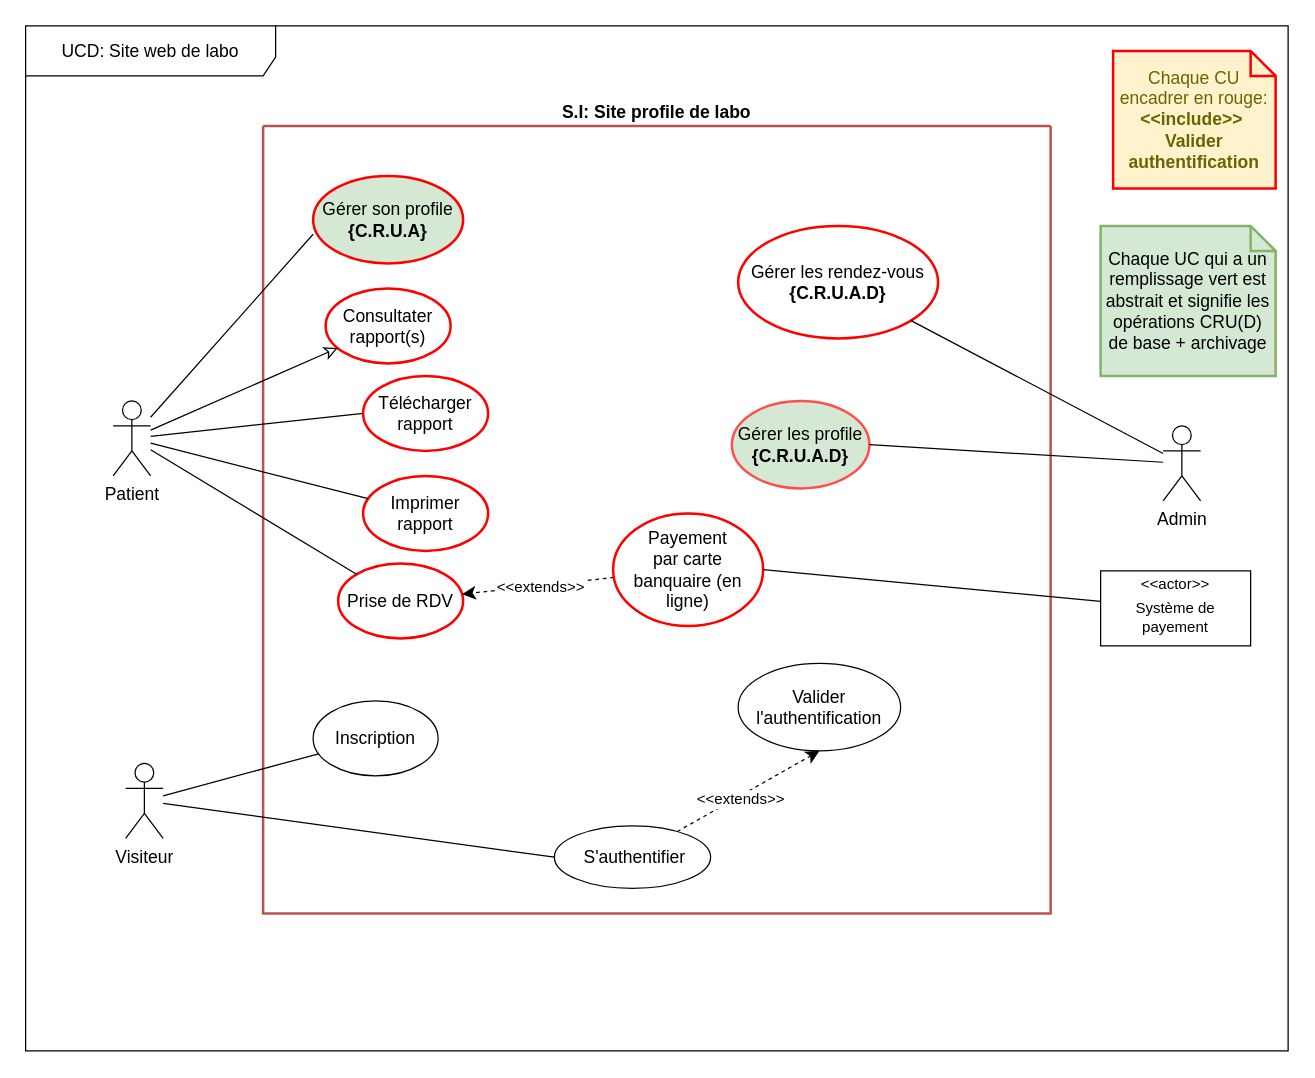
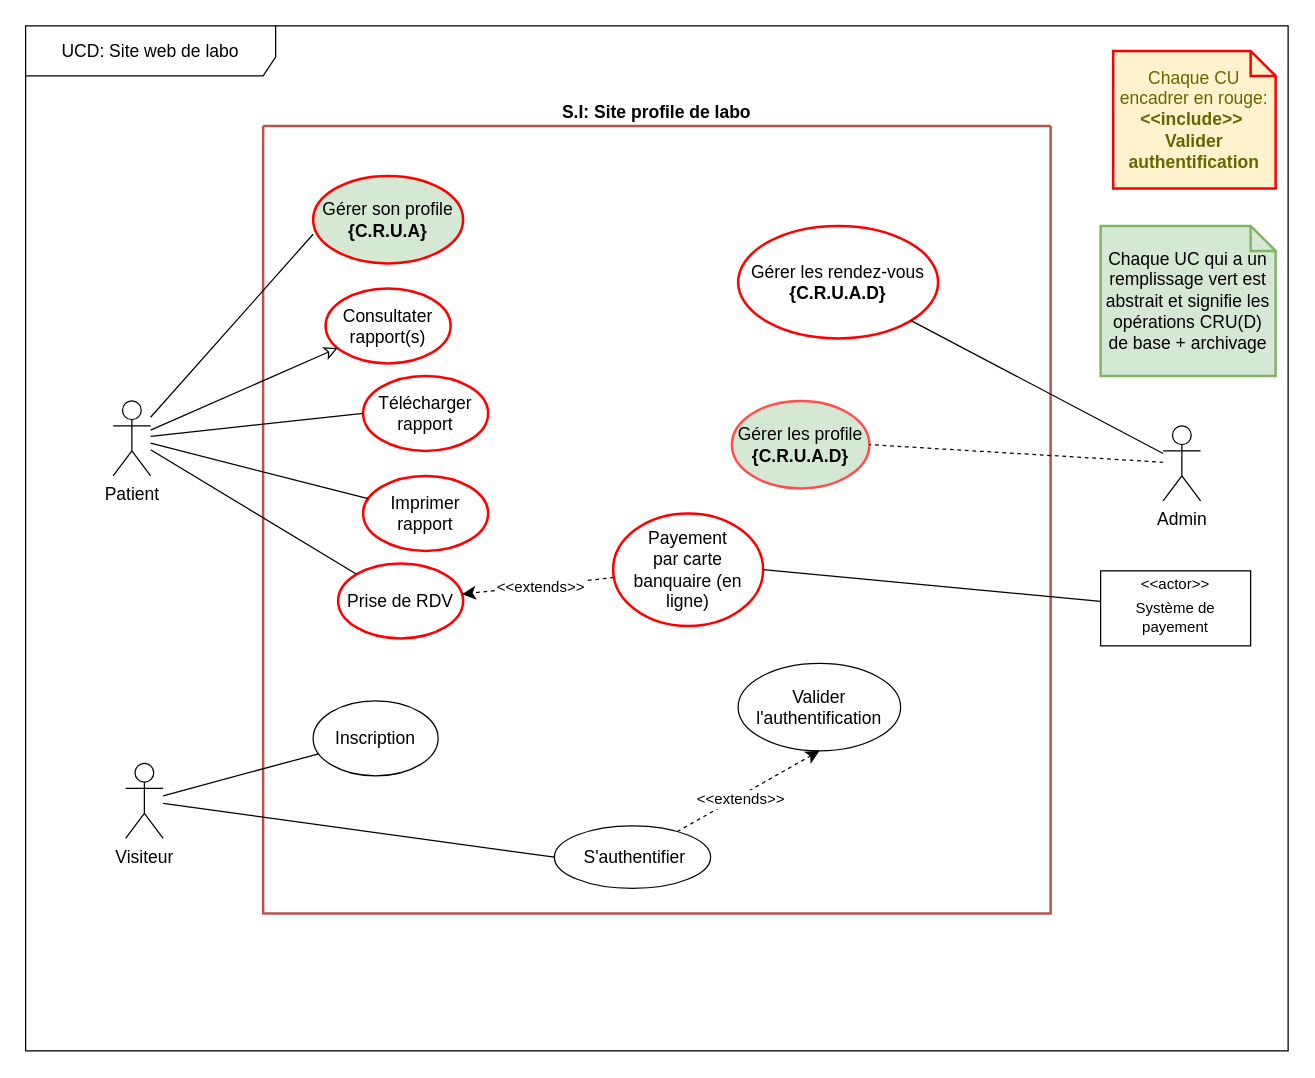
- <mxCell id="28" style="edgeStyle=none;curved=1;rounded=0;orthogonalLoop=1;jettySize=auto;html=1;entryX=1;entryY=0.5;entryDx=0;entryDy=0;fontSize=12;startSize=8;endSize=8;endArrow=none;endFill=0;" parent="1" source="29" target="13" edge="1"><mxGeometry relative="1" as="geometry" /></mxCell>
+ <mxCell id="28" style="edgeStyle=none;curved=1;rounded=0;orthogonalLoop=1;jettySize=auto;html=1;entryX=1;entryY=0.5;entryDx=0;entryDy=0;fontSize=12;startSize=8;endSize=8;endArrow=none;endFill=0;dashed=1;" parent="1" source="29" target="13" edge="1"><mxGeometry relative="1" as="geometry" /></mxCell>
